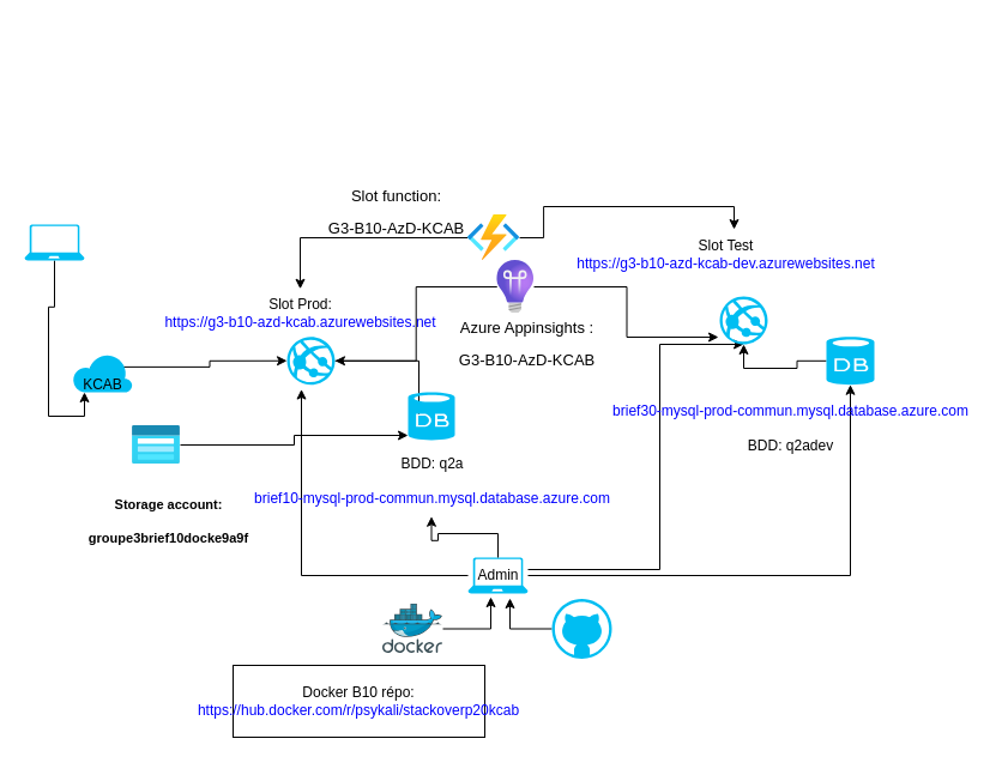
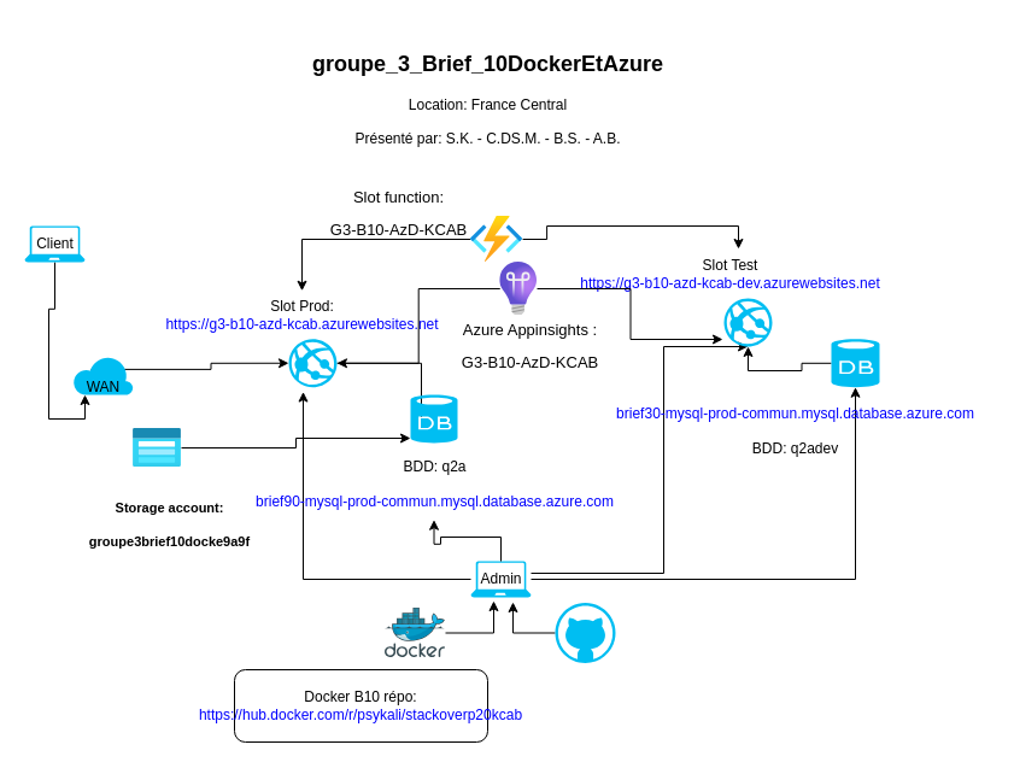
+ <mxCell id="29" value="&lt;h2 aria-describedby=&quot;fd2c34e4-cf67-463e-bc5a-aa8fd65d632c&quot; id=&quot;fd2c34e4-cf67-463e-bc5a-aa8fd65d632d&quot; class=&quot;fxs-blade-title-titleText msportalfx-tooltip-overflow&quot;&gt;&lt;font color=&quot;#000000&quot;&gt;groupe_3_Brief_10DockerEtAzure&lt;span id=&quot;_weave_e_6381&quot; class=&quot;msportalfx-font-regular&quot;&gt;&lt;/span&gt;&lt;/font&gt;&lt;/h2&gt;&lt;div&gt;&lt;font color=&quot;#000000&quot;&gt;Location: France Central&lt;/font&gt;&lt;/div&gt;&lt;div&gt;&lt;br&gt;&lt;/div&gt;&lt;div&gt;&lt;font color=&quot;#000000&quot;&gt;Présenté par: S.K. - C.DS.M. - B.S. - A.B&lt;/font&gt;&lt;font color=&quot;#000000&quot;&gt;.&lt;/font&gt;&lt;/div&gt;" style="text;html=1;align=center;verticalAlign=middle;resizable=0;points=[];autosize=1;strokeColor=none;fillColor=none;fontColor=#0000FF;" vertex="1" parent="1"><mxGeometry x="249" y="20" width="310" height="110" as="geometry" /></mxCell>
+ <mxCell id="21" value="Client" style="text;html=1;align=center;verticalAlign=middle;resizable=0;points=[];autosize=1;strokeColor=none;fillColor=none;fontColor=#000000;" vertex="1" parent="1"><mxGeometry x="20" y="187" width="50" height="30" as="geometry" /></mxCell>
- <mxCell id="25" value="&lt;div&gt;Slot Test&lt;/div&gt;&lt;div&gt;&lt;font color=&quot;#0000FF&quot;&gt;https://g3-b10-azd-kcab-dev.azurewebsites.net&lt;/font&gt;&lt;br&gt;&lt;/div&gt;" style="text;html=1;align=center;verticalAlign=middle;resizable=0;points=[];autosize=1;strokeColor=none;fillColor=none;fontColor=#000000;" vertex="1" parent="1"><mxGeometry x="470" y="192" width="270" height="40" as="geometry" /></mxCell>
+ <mxCell id="25" value="&lt;div&gt;Slot Test&lt;/div&gt;&lt;div&gt;&lt;font color=&quot;#0000FF&quot;&gt;https://g3-b10-azd-kcab-dev.azurewebsites.net&lt;/font&gt;&lt;br&gt;&lt;/div&gt;" style="text;html=1;align=center;verticalAlign=middle;resizable=0;points=[];autosize=1;strokeColor=none;fillColor=none;fontColor=#000000;" vertex="1" parent="1"><mxGeometry x="470" y="207" width="270" height="40" as="geometry" /></mxCell>
- <mxCell id="22" value="KCAB" style="text;html=1;align=center;verticalAlign=middle;resizable=0;points=[];autosize=1;strokeColor=none;fillColor=none;fontColor=#000000;" vertex="1" parent="1"><mxGeometry x="60" y="305.75" width="50" height="30" as="geometry" /></mxCell>
+ <mxCell id="22" value="WAN" style="text;html=1;align=center;verticalAlign=middle;resizable=0;points=[];autosize=1;strokeColor=none;fillColor=none;fontColor=#000000;" vertex="1" parent="1"><mxGeometry x="60" y="305.75" width="50" height="30" as="geometry" /></mxCell>
- <mxCell id="28" value="&lt;div&gt;&lt;font color=&quot;#000000&quot;&gt;BDD: q2a&lt;/font&gt;&lt;/div&gt;&lt;div&gt;&lt;font color=&quot;#000000&quot;&gt;&lt;br&gt;&lt;/font&gt;&lt;/div&gt;&lt;div&gt;brief10-mysql-prod-commun.mysql.database.azure.com&lt;/div&gt;" style="text;html=1;align=center;verticalAlign=middle;resizable=0;points=[];autosize=1;strokeColor=none;fillColor=none;fontColor=#0000FF;" vertex="1" parent="1"><mxGeometry x="199.5" y="370.75" width="320" height="60" as="geometry" /></mxCell>
+ <mxCell id="28" value="&lt;div&gt;&lt;font color=&quot;#000000&quot;&gt;BDD: q2a&lt;/font&gt;&lt;/div&gt;&lt;div&gt;&lt;font color=&quot;#000000&quot;&gt;&lt;br&gt;&lt;/font&gt;&lt;/div&gt;&lt;div&gt;brief90-mysql-prod-commun.mysql.database.azure.com&lt;/div&gt;" style="text;html=1;align=center;verticalAlign=middle;resizable=0;points=[];autosize=1;strokeColor=none;fillColor=none;fontColor=#0000FF;" vertex="1" parent="1"><mxGeometry x="199.5" y="370.75" width="320" height="60" as="geometry" /></mxCell>
- <mxCell id="20" value="&lt;div&gt;&lt;font color=&quot;#000000&quot;&gt;Docker B10 répo:&lt;br&gt;&lt;/font&gt;&lt;/div&gt;&lt;div&gt;https://hub.docker.com/r/psykali/stackoverp20kcab&lt;br&gt;&lt;/div&gt;" style="whiteSpace=wrap;html=1;fontColor=#0000FF;rounded=0;" vertex="1" parent="1"><mxGeometry x="194" y="555" width="210" height="60" as="geometry" /></mxCell>
+ <mxCell id="20" value="&lt;div&gt;&lt;font color=&quot;#000000&quot;&gt;Docker B10 répo:&lt;br&gt;&lt;/font&gt;&lt;/div&gt;&lt;div&gt;https://hub.docker.com/r/psykali/stackoverp20kcab&lt;br&gt;&lt;/div&gt;" style="rounded=1;whiteSpace=wrap;html=1;fontColor=#0000FF;" vertex="1" parent="1"><mxGeometry x="194" y="555" width="210" height="60" as="geometry" /></mxCell>
